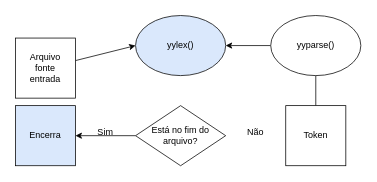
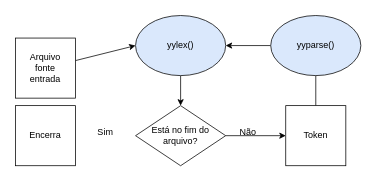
- <mxCell id="9" value="yyparse()" style="ellipse;whiteSpace=wrap;html=1;" vertex="1" parent="1"><mxGeometry x="360" y="20" width="120" height="80" as="geometry" /></mxCell>
+ <mxCell id="9" value="yyparse()" style="ellipse;whiteSpace=wrap;html=1;fillColor=#dae8fc;" vertex="1" parent="1"><mxGeometry x="360" y="20" width="120" height="80" as="geometry" /></mxCell>
+ <mxCell id="4" style="edgeStyle=none;html=1;exitX=0.5;exitY=1;exitDx=0;exitDy=0;entryX=0.5;entryY=0;entryDx=0;entryDy=0;" edge="1" parent="1" source="5" target="12"><mxGeometry relative="1" as="geometry" /></mxCell>
- <mxCell id="14" value="Não" style="text;html=1;strokeColor=none;fillColor=none;align=center;verticalAlign=middle;whiteSpace=wrap;rounded=0;" vertex="1" parent="1"><mxGeometry x="310" y="160" width="60" height="30" as="geometry" /></mxCell>
+ <mxCell id="14" value="Não" style="text;html=1;strokeColor=none;fillColor=none;align=center;verticalAlign=middle;whiteSpace=wrap;rounded=0;" vertex="1" parent="1"><mxGeometry x="300" y="160" width="60" height="30" as="geometry" /></mxCell>
- <mxCell id="13" value="Encerra" style="whiteSpace=wrap;html=1;aspect=fixed;fillColor=#dae8fc;" vertex="1" parent="1"><mxGeometry x="20" y="140" width="80" height="80" as="geometry" /></mxCell>
+ <mxCell id="13" value="Encerra" style="whiteSpace=wrap;html=1;aspect=fixed;" vertex="1" parent="1"><mxGeometry x="20" y="140" width="80" height="80" as="geometry" /></mxCell>
- <mxCell id="11" style="edgeStyle=none;html=1;" edge="1" parent="1" source="12" target="13"><mxGeometry relative="1" as="geometry"><mxPoint x="100" y="180" as="targetPoint" /></mxGeometry></mxCell>
+ <mxCell id="10" style="edgeStyle=none;html=1;exitX=1;exitY=0.5;exitDx=0;exitDy=0;entryX=0;entryY=0.5;entryDx=0;entryDy=0;" edge="1" parent="1" source="12" target="7"><mxGeometry relative="1" as="geometry" /></mxCell>
